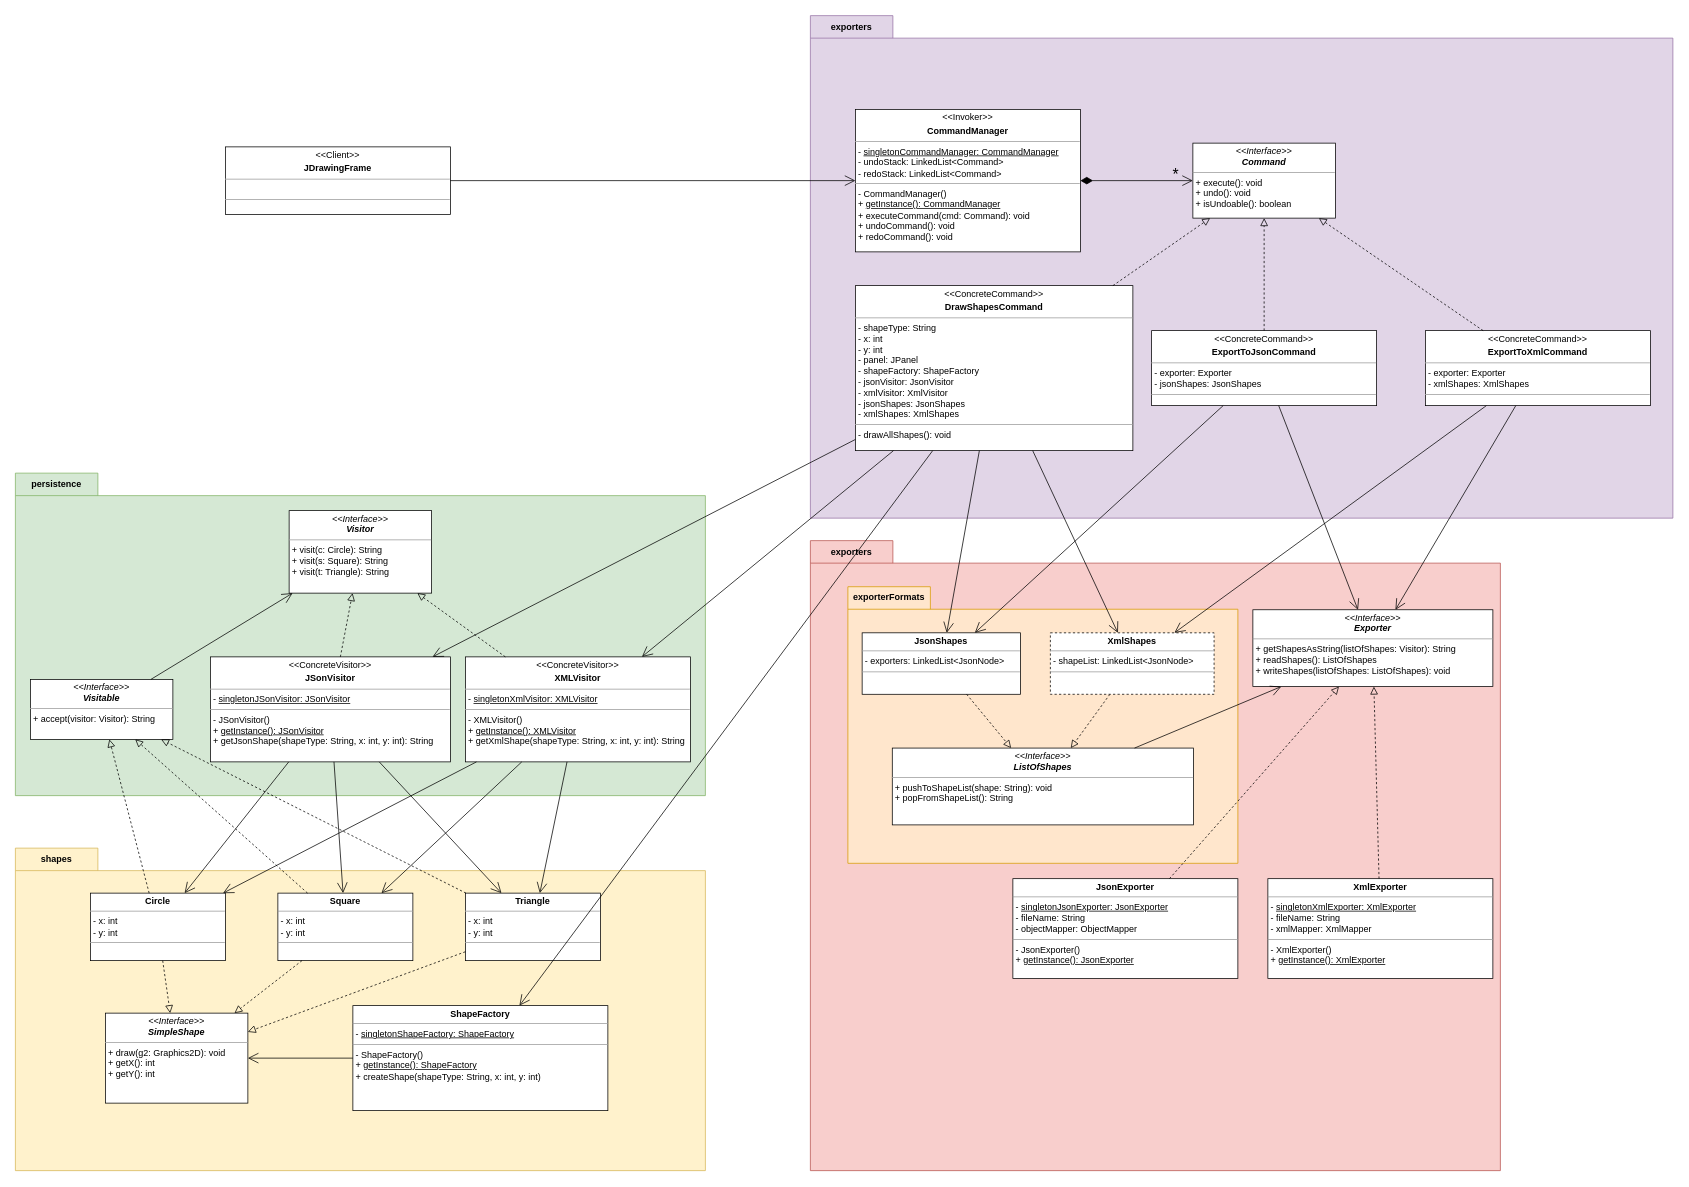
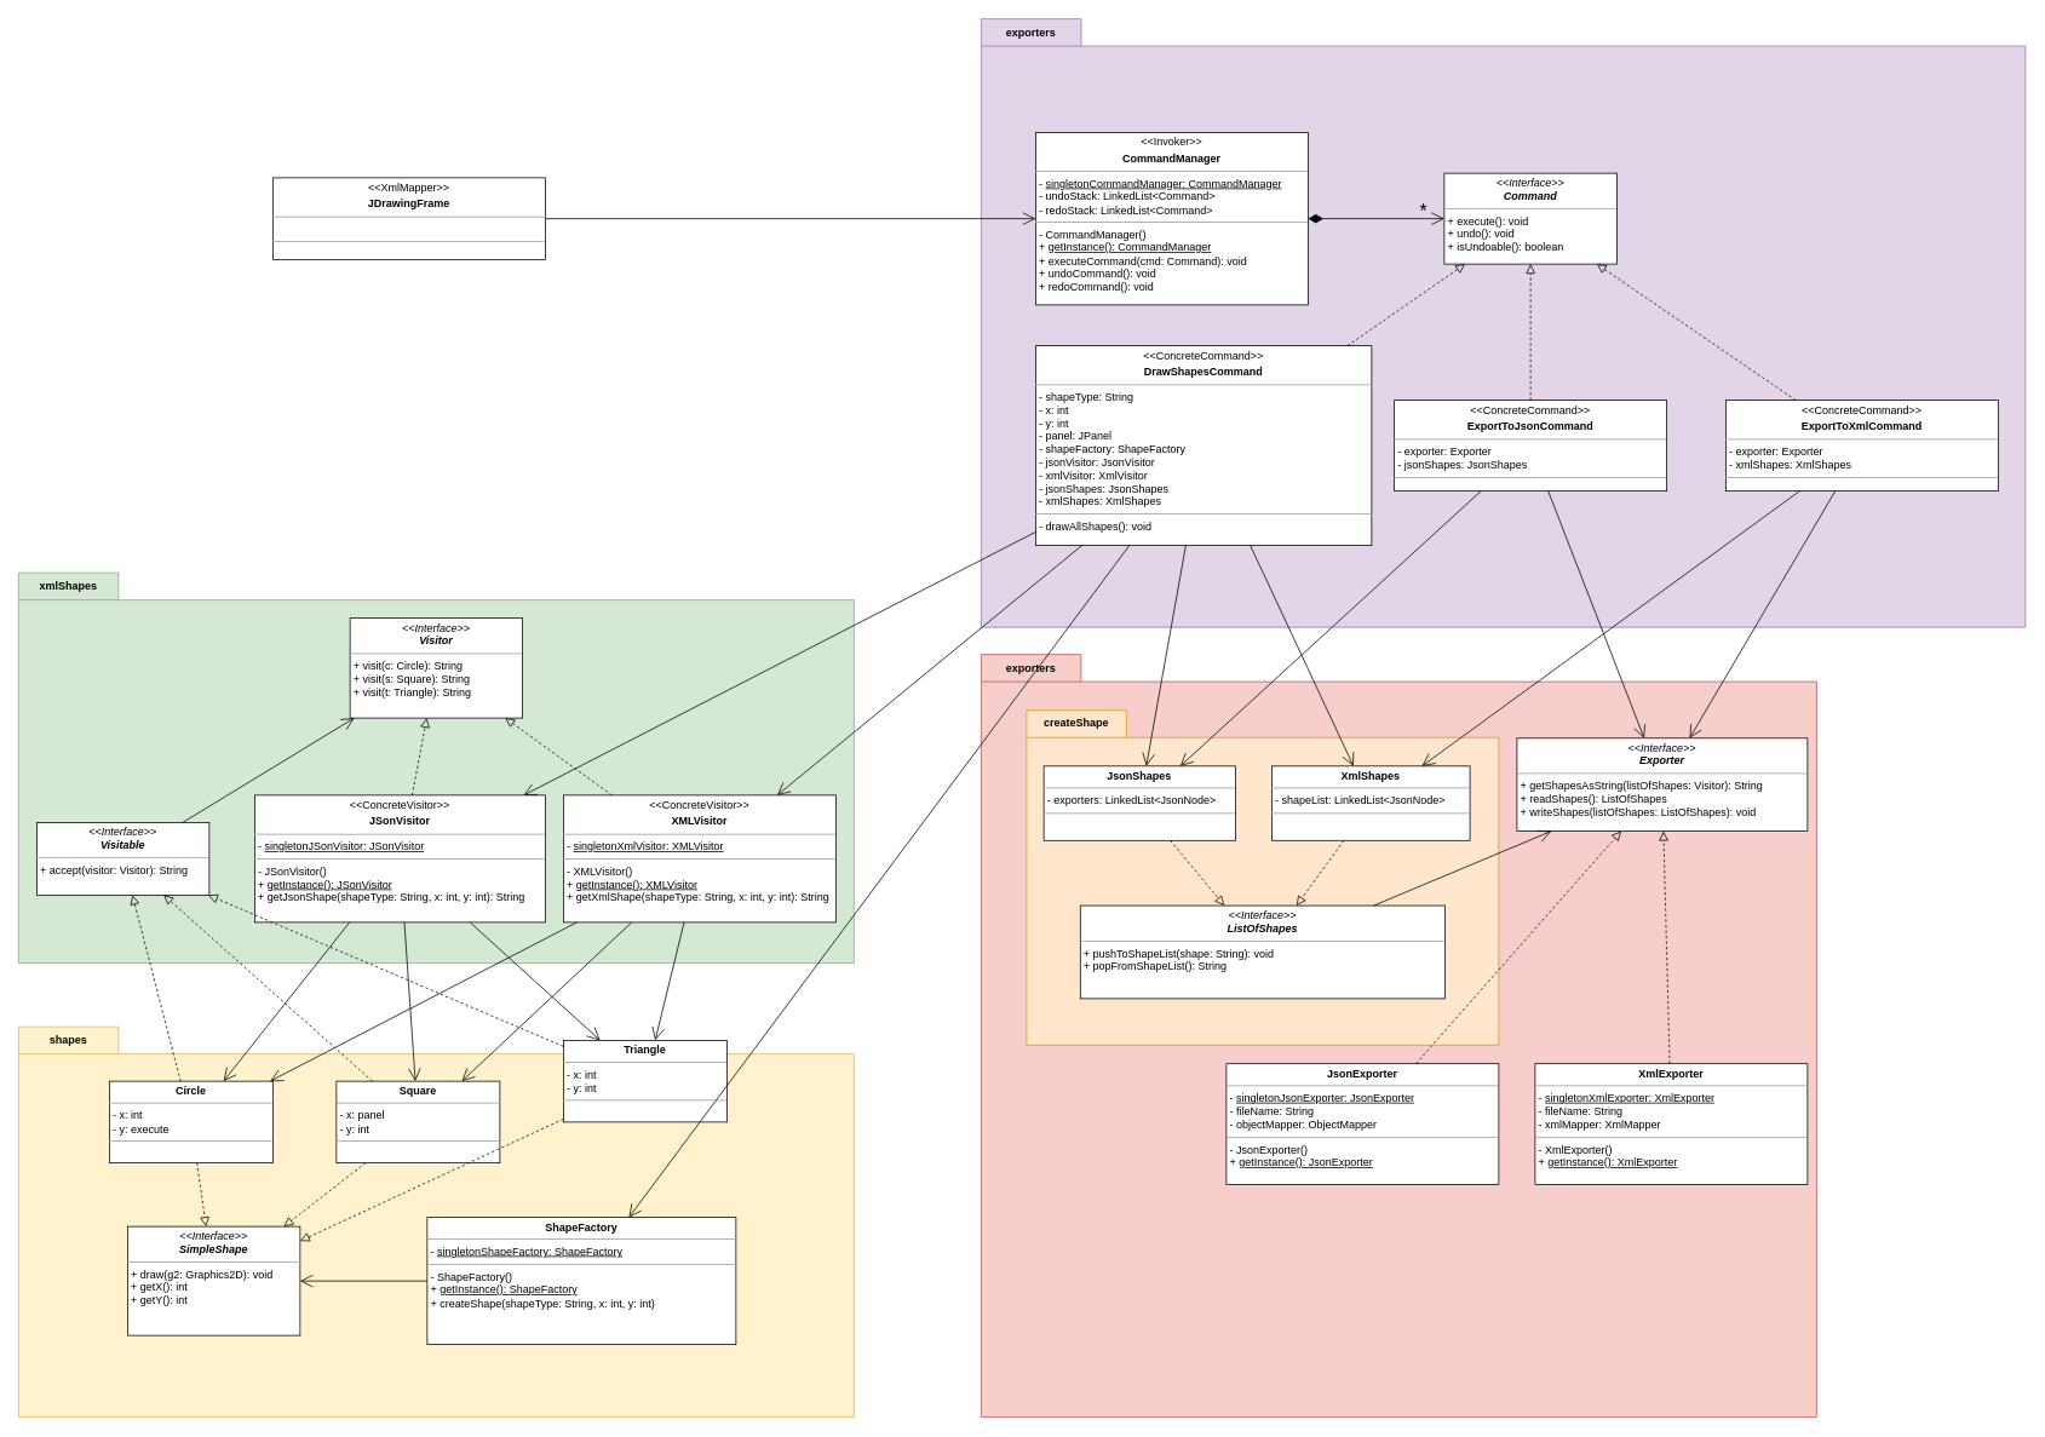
- <mxCell id="67" value="&lt;p style=&quot;border-color: var(--border-color); margin: 4px 0px 0px; text-align: center;&quot;&gt;&amp;lt;&amp;lt;Client&amp;gt;&amp;gt;&lt;/p&gt;&lt;p style=&quot;margin:0px;margin-top:4px;text-align:center;&quot;&gt;&lt;b&gt;JDrawingFrame&lt;/b&gt;&lt;/p&gt;&lt;hr size=&quot;1&quot;&gt;&lt;p style=&quot;margin:0px;margin-left:4px;&quot;&gt;&lt;br&gt;&lt;/p&gt;&lt;hr size=&quot;1&quot;&gt;&lt;p style=&quot;border-color: var(--border-color); margin: 0px 0px 0px 4px;&quot;&gt;&lt;br&gt;&lt;/p&gt;" style="verticalAlign=top;align=left;overflow=fill;fontSize=12;fontFamily=Helvetica;html=1;whiteSpace=wrap;" parent="1" vertex="1"><mxGeometry x="300" y="195" width="300" height="90" as="geometry" /></mxCell>
+ <mxCell id="67" value="&lt;p style=&quot;border-color: var(--border-color); margin: 4px 0px 0px; text-align: center;&quot;&gt;&amp;lt;&amp;lt;XmlMapper&amp;gt;&amp;gt;&lt;/p&gt;&lt;p style=&quot;margin:0px;margin-top:4px;text-align:center;&quot;&gt;&lt;b&gt;JDrawingFrame&lt;/b&gt;&lt;/p&gt;&lt;hr size=&quot;1&quot;&gt;&lt;p style=&quot;margin:0px;margin-left:4px;&quot;&gt;&lt;br&gt;&lt;/p&gt;&lt;hr size=&quot;1&quot;&gt;&lt;p style=&quot;border-color: var(--border-color); margin: 0px 0px 0px 4px;&quot;&gt;&lt;br&gt;&lt;/p&gt;" style="verticalAlign=top;align=left;overflow=fill;fontSize=12;fontFamily=Helvetica;html=1;whiteSpace=wrap;" parent="1" vertex="1"><mxGeometry x="300" y="195" width="300" height="90" as="geometry" /></mxCell>
- <mxCell id="29" value="persistence" style="shape=folder;fontStyle=1;tabWidth=110;tabHeight=30;tabPosition=left;html=1;boundedLbl=1;labelInHeader=1;container=1;collapsible=0;whiteSpace=wrap;fillColor=#d5e8d4;strokeColor=#82b366;" parent="1" vertex="1"><mxGeometry x="20" y="630" width="920" height="430" as="geometry" /></mxCell>
+ <mxCell id="29" value="xmlShapes" style="shape=folder;fontStyle=1;tabWidth=110;tabHeight=30;tabPosition=left;html=1;boundedLbl=1;labelInHeader=1;container=1;collapsible=0;whiteSpace=wrap;fillColor=#d5e8d4;strokeColor=#82b366;" parent="1" vertex="1"><mxGeometry x="20" y="630" width="920" height="430" as="geometry" /></mxCell>
- <mxCell id="20" value="exporterFormats" style="shape=folder;fontStyle=1;tabWidth=110;tabHeight=30;tabPosition=left;html=1;boundedLbl=1;labelInHeader=1;container=1;collapsible=0;whiteSpace=wrap;fillColor=#ffe6cc;strokeColor=#d79b00;" parent="14" vertex="1"><mxGeometry x="50" y="61.463" width="520" height="368.78" as="geometry" /></mxCell>
+ <mxCell id="20" value="createShape" style="shape=folder;fontStyle=1;tabWidth=110;tabHeight=30;tabPosition=left;html=1;boundedLbl=1;labelInHeader=1;container=1;collapsible=0;whiteSpace=wrap;fillColor=#ffe6cc;strokeColor=#d79b00;" parent="14" vertex="1"><mxGeometry x="50" y="61.463" width="520" height="368.78" as="geometry" /></mxCell>
- <mxCell id="26" value="&lt;p style=&quot;margin:0px;margin-top:4px;text-align:center;&quot;&gt;&lt;b&gt;XmlShapes&lt;/b&gt;&lt;/p&gt;&lt;hr size=&quot;1&quot;&gt;&lt;p style=&quot;margin:0px;margin-left:4px;&quot;&gt;&lt;span style=&quot;background-color: initial;&quot;&gt;- shapeList: LinkedList&amp;lt;JsonNode&amp;gt;&lt;/span&gt;&lt;/p&gt;&lt;hr size=&quot;1&quot;&gt;&lt;p style=&quot;border-color: var(--border-color); margin: 0px 0px 0px 4px;&quot;&gt;&lt;br&gt;&lt;/p&gt;" style="verticalAlign=top;align=left;overflow=fill;fontSize=12;fontFamily=Helvetica;html=1;whiteSpace=wrap;dashed=1;" parent="20" vertex="1"><mxGeometry x="270" y="61.463" width="218.29" height="81.951" as="geometry" /></mxCell>
+ <mxCell id="26" value="&lt;p style=&quot;margin:0px;margin-top:4px;text-align:center;&quot;&gt;&lt;b&gt;XmlShapes&lt;/b&gt;&lt;/p&gt;&lt;hr size=&quot;1&quot;&gt;&lt;p style=&quot;margin:0px;margin-left:4px;&quot;&gt;&lt;span style=&quot;background-color: initial;&quot;&gt;- shapeList: LinkedList&amp;lt;JsonNode&amp;gt;&lt;/span&gt;&lt;/p&gt;&lt;hr size=&quot;1&quot;&gt;&lt;p style=&quot;border-color: var(--border-color); margin: 0px 0px 0px 4px;&quot;&gt;&lt;br&gt;&lt;/p&gt;" style="verticalAlign=top;align=left;overflow=fill;fontSize=12;fontFamily=Helvetica;html=1;whiteSpace=wrap;" parent="20" vertex="1"><mxGeometry x="270" y="61.463" width="218.29" height="81.951" as="geometry" /></mxCell>
- <mxCell id="40" value="&lt;p style=&quot;margin:0px;margin-top:4px;text-align:center;&quot;&gt;&lt;b&gt;Circle&lt;/b&gt;&lt;/p&gt;&lt;hr size=&quot;1&quot;&gt;&lt;p style=&quot;margin:0px;margin-left:4px;&quot;&gt;- x: int&lt;/p&gt;&lt;p style=&quot;margin:0px;margin-left:4px;&quot;&gt;- y: int&lt;/p&gt;&lt;hr size=&quot;1&quot;&gt;&lt;p style=&quot;border-color: var(--border-color); margin: 0px 0px 0px 4px;&quot;&gt;&lt;br&gt;&lt;/p&gt;" style="verticalAlign=top;align=left;overflow=fill;fontSize=12;fontFamily=Helvetica;html=1;whiteSpace=wrap;" parent="38" vertex="1"><mxGeometry x="100" y="60" width="180" height="90" as="geometry" /></mxCell>
+ <mxCell id="40" value="&lt;p style=&quot;margin:0px;margin-top:4px;text-align:center;&quot;&gt;&lt;b&gt;Circle&lt;/b&gt;&lt;/p&gt;&lt;hr size=&quot;1&quot;&gt;&lt;p style=&quot;margin:0px;margin-left:4px;&quot;&gt;- x: int&lt;/p&gt;&lt;p style=&quot;margin:0px;margin-left:4px;&quot;&gt;- y: execute&lt;/p&gt;&lt;hr size=&quot;1&quot;&gt;&lt;p style=&quot;border-color: var(--border-color); margin: 0px 0px 0px 4px;&quot;&gt;&lt;br&gt;&lt;/p&gt;" style="verticalAlign=top;align=left;overflow=fill;fontSize=12;fontFamily=Helvetica;html=1;whiteSpace=wrap;" parent="38" vertex="1"><mxGeometry x="100" y="60" width="180" height="90" as="geometry" /></mxCell>
- <mxCell id="41" value="&lt;p style=&quot;margin:0px;margin-top:4px;text-align:center;&quot;&gt;&lt;b&gt;Square&lt;/b&gt;&lt;/p&gt;&lt;hr size=&quot;1&quot;&gt;&lt;p style=&quot;margin:0px;margin-left:4px;&quot;&gt;- x: int&lt;/p&gt;&lt;p style=&quot;margin:0px;margin-left:4px;&quot;&gt;- y: int&lt;/p&gt;&lt;hr size=&quot;1&quot;&gt;&lt;p style=&quot;border-color: var(--border-color); margin: 0px 0px 0px 4px;&quot;&gt;&lt;br&gt;&lt;/p&gt;" style="verticalAlign=top;align=left;overflow=fill;fontSize=12;fontFamily=Helvetica;html=1;whiteSpace=wrap;" parent="38" vertex="1"><mxGeometry x="350" y="60" width="180" height="90" as="geometry" /></mxCell>
+ <mxCell id="41" value="&lt;p style=&quot;margin:0px;margin-top:4px;text-align:center;&quot;&gt;&lt;b&gt;Square&lt;/b&gt;&lt;/p&gt;&lt;hr size=&quot;1&quot;&gt;&lt;p style=&quot;margin:0px;margin-left:4px;&quot;&gt;- x: panel&lt;/p&gt;&lt;p style=&quot;margin:0px;margin-left:4px;&quot;&gt;- y: int&lt;/p&gt;&lt;hr size=&quot;1&quot;&gt;&lt;p style=&quot;border-color: var(--border-color); margin: 0px 0px 0px 4px;&quot;&gt;&lt;br&gt;&lt;/p&gt;" style="verticalAlign=top;align=left;overflow=fill;fontSize=12;fontFamily=Helvetica;html=1;whiteSpace=wrap;" parent="38" vertex="1"><mxGeometry x="350" y="60" width="180" height="90" as="geometry" /></mxCell>
- <mxCell id="42" value="&lt;p style=&quot;margin:0px;margin-top:4px;text-align:center;&quot;&gt;&lt;b&gt;Triangle&lt;/b&gt;&lt;/p&gt;&lt;hr size=&quot;1&quot;&gt;&lt;p style=&quot;margin:0px;margin-left:4px;&quot;&gt;- x: int&lt;/p&gt;&lt;p style=&quot;margin:0px;margin-left:4px;&quot;&gt;- y: int&lt;/p&gt;&lt;hr size=&quot;1&quot;&gt;&lt;p style=&quot;border-color: var(--border-color); margin: 0px 0px 0px 4px;&quot;&gt;&lt;br&gt;&lt;/p&gt;" style="verticalAlign=top;align=left;overflow=fill;fontSize=12;fontFamily=Helvetica;html=1;whiteSpace=wrap;" parent="38" vertex="1"><mxGeometry x="600" y="60" width="180" height="90" as="geometry" /></mxCell>
+ <mxCell id="42" value="&lt;p style=&quot;margin:0px;margin-top:4px;text-align:center;&quot;&gt;&lt;b&gt;Triangle&lt;/b&gt;&lt;/p&gt;&lt;hr size=&quot;1&quot;&gt;&lt;p style=&quot;margin:0px;margin-left:4px;&quot;&gt;- x: int&lt;/p&gt;&lt;p style=&quot;margin:0px;margin-left:4px;&quot;&gt;- y: int&lt;/p&gt;&lt;hr size=&quot;1&quot;&gt;&lt;p style=&quot;border-color: var(--border-color); margin: 0px 0px 0px 4px;&quot;&gt;&lt;br&gt;&lt;/p&gt;" style="verticalAlign=top;align=left;overflow=fill;fontSize=12;fontFamily=Helvetica;html=1;whiteSpace=wrap;" parent="38" vertex="1"><mxGeometry x="600" y="15" width="180" height="90" as="geometry" /></mxCell>
